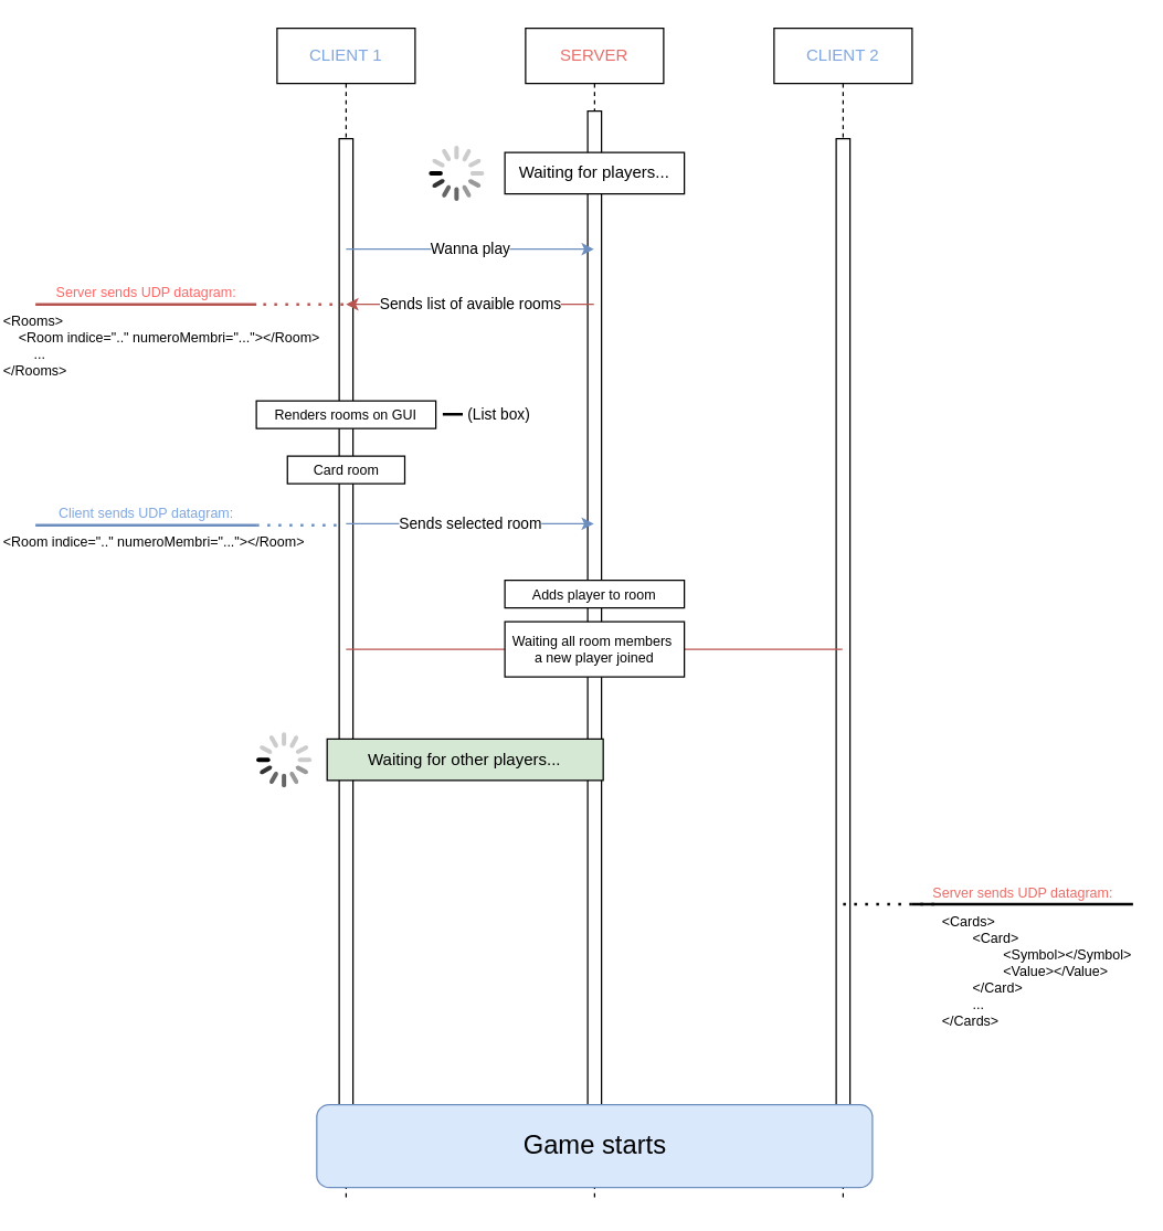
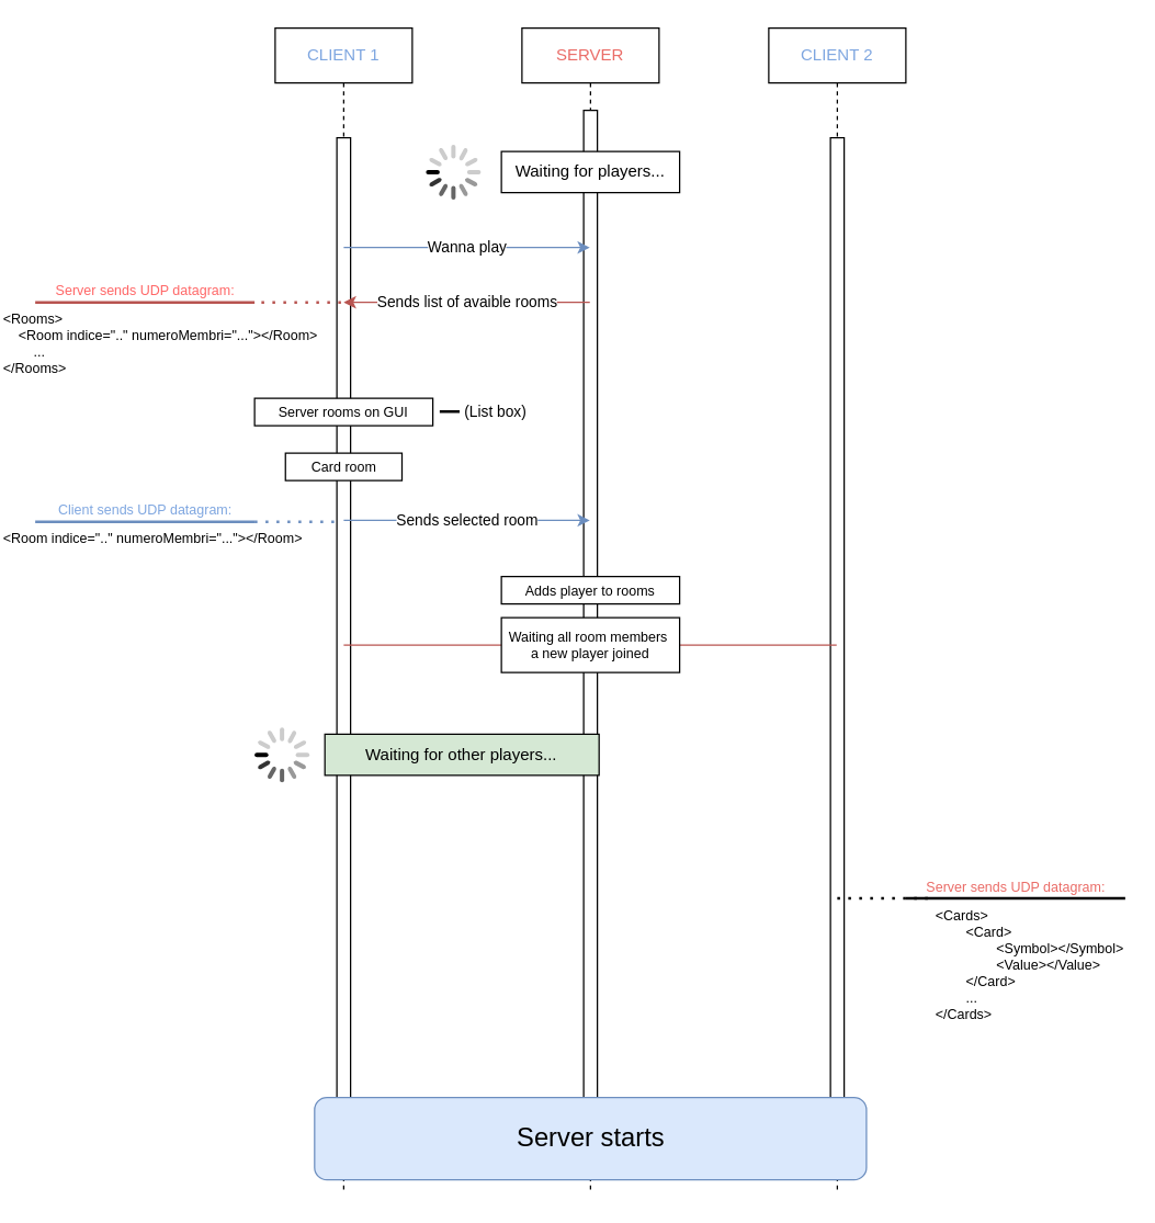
- <mxCell id="19" value="Renders rooms on GUI" style="html=1;dropTarget=0;whiteSpace=wrap;fontSize=10;" vertex="1" parent="1"><mxGeometry x="180" y="290" width="130" height="20" as="geometry" /></mxCell>
+ <mxCell id="19" value="Server rooms on GUI" style="html=1;dropTarget=0;whiteSpace=wrap;fontSize=10;" vertex="1" parent="1"><mxGeometry x="180" y="290" width="130" height="20" as="geometry" /></mxCell>
- <mxCell id="27" value="Adds player to room" style="html=1;dropTarget=0;whiteSpace=wrap;fontSize=10;" vertex="1" parent="1"><mxGeometry x="360" y="420" width="130" height="20" as="geometry" /></mxCell>
+ <mxCell id="27" value="Adds player to rooms" style="html=1;dropTarget=0;whiteSpace=wrap;fontSize=10;" vertex="1" parent="1"><mxGeometry x="360" y="420" width="130" height="20" as="geometry" /></mxCell>
- <mxCell id="10" value="&lt;font style=&quot;font-size: 19px;&quot;&gt;Game starts&lt;/font&gt;" style="rounded=1;whiteSpace=wrap;html=1;fillColor=#dae8fc;strokeColor=#6c8ebf;" vertex="1" parent="1"><mxGeometry x="223.75" y="800" width="402.5" height="60" as="geometry" /></mxCell>
+ <mxCell id="10" value="&lt;font style=&quot;font-size: 19px;&quot;&gt;Server starts&lt;/font&gt;" style="rounded=1;whiteSpace=wrap;html=1;fillColor=#dae8fc;strokeColor=#6c8ebf;" vertex="1" parent="1"><mxGeometry x="223.75" y="800" width="402.5" height="60" as="geometry" /></mxCell>
